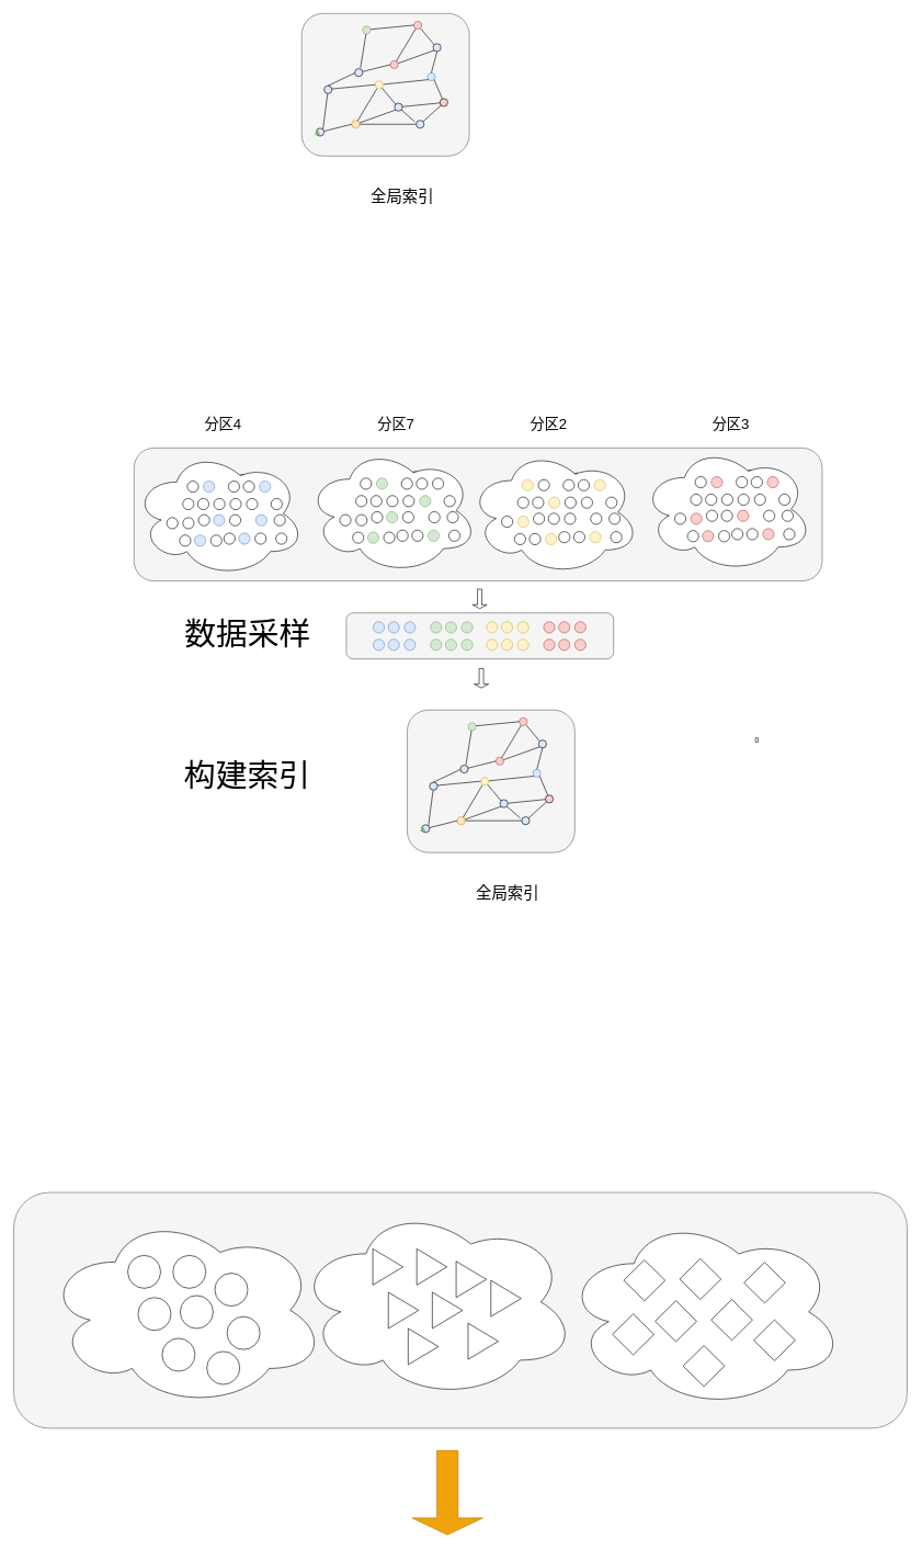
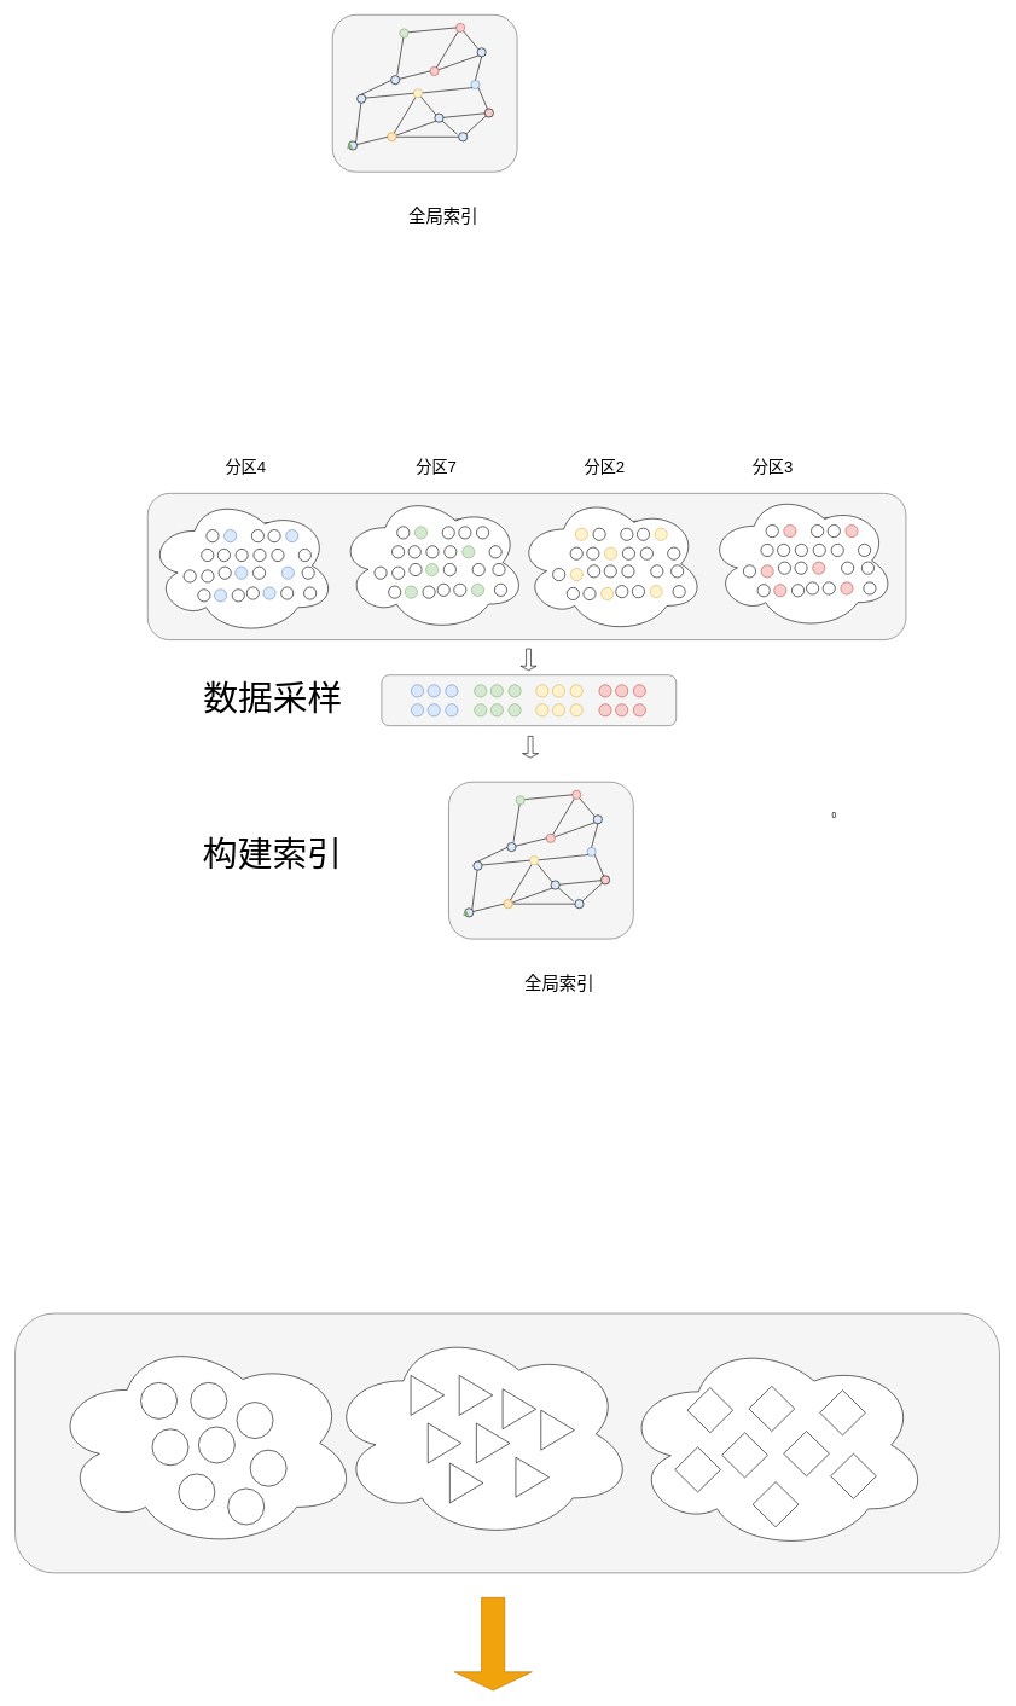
- <mxCell id="276" value="&lt;font style=&quot;font-size: 22px&quot;&gt;分区3&lt;/font&gt;" style="text;html=1;strokeColor=none;fillColor=none;align=center;verticalAlign=middle;whiteSpace=wrap;rounded=0;" parent="1" vertex="1"><mxGeometry x="1076.62" y="630" width="67" height="30" as="geometry" /></mxCell>
+ <mxCell id="276" value="&lt;font style=&quot;font-size: 22px&quot;&gt;分区3&lt;/font&gt;" style="text;html=1;strokeColor=none;fillColor=none;align=center;verticalAlign=middle;whiteSpace=wrap;rounded=0;" parent="1" vertex="1"><mxGeometry x="1031.62" y="630" width="67" height="30" as="geometry" /></mxCell>
